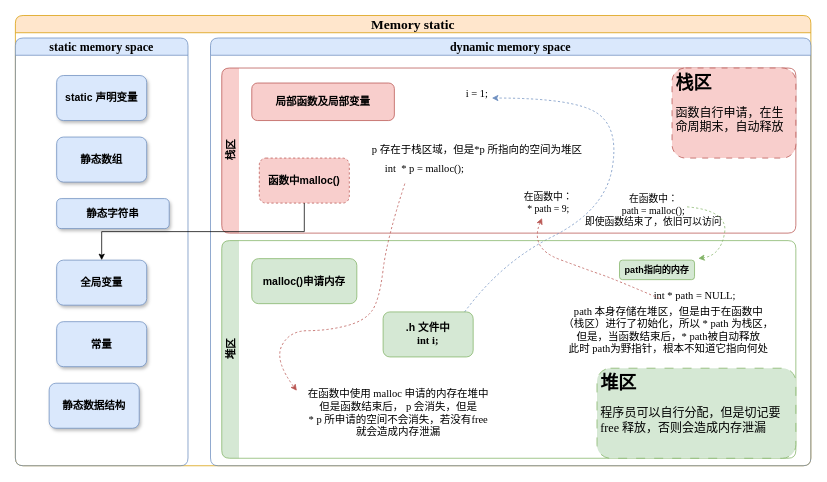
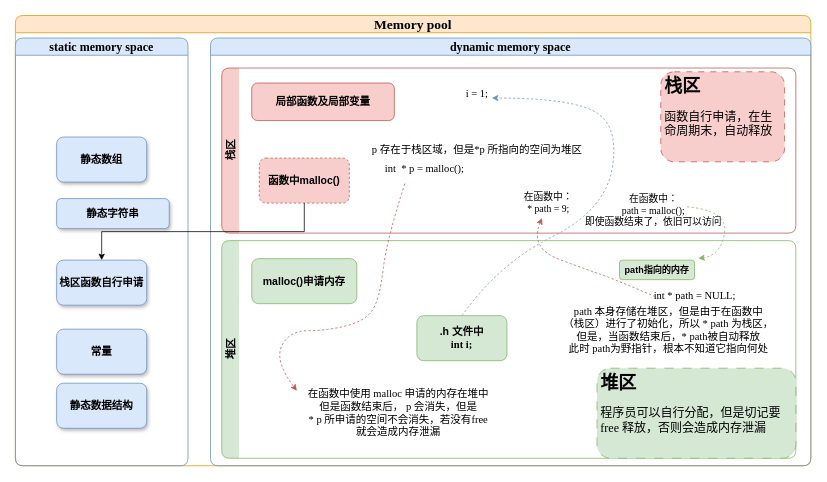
- <mxCell id="2" value="&lt;font face=&quot;Comic Sans MS&quot; style=&quot;font-size: 18px;&quot;&gt;Memory static&lt;/font&gt;" style="swimlane;whiteSpace=wrap;html=1;startSize=23;fillColor=#ffe6cc;strokeColor=#d79b00;rounded=1;" vertex="1" parent="1"><mxGeometry x="20" y="20" width="1060" height="600" as="geometry" /></mxCell>
+ <mxCell id="2" value="&lt;font face=&quot;Comic Sans MS&quot; style=&quot;font-size: 18px;&quot;&gt;Memory pool&lt;/font&gt;" style="swimlane;whiteSpace=wrap;html=1;startSize=23;fillColor=#ffe6cc;strokeColor=#d79b00;rounded=1;" vertex="1" parent="1"><mxGeometry x="20" y="20" width="1060" height="600" as="geometry" /></mxCell>
- <mxCell id="4" value="&lt;font style=&quot;font-size: 14px;&quot;&gt;&lt;b&gt;static 声明变量&lt;br&gt;&lt;/b&gt;&lt;/font&gt;" style="rounded=1;whiteSpace=wrap;html=1;fillColor=#dae8fc;strokeColor=#6c8ebf;shadow=1;" vertex="1" parent="3"><mxGeometry x="55" y="50" width="120" height="60" as="geometry" /></mxCell>
- <mxCell id="16" value="&lt;h1&gt;栈区&lt;/h1&gt;&lt;p&gt;&lt;font style=&quot;font-size: 16px;&quot;&gt;函数自行申请，在生命周期末，自动释放&lt;/font&gt;&lt;/p&gt;" style="text;html=1;strokeColor=#b85450;fillColor=#f8cecc;spacing=5;spacingTop=-20;whiteSpace=wrap;overflow=hidden;rounded=1;dashed=1;dashPattern=8 8;" vertex="1" parent="11"><mxGeometry x="600" width="165" height="120" as="geometry" /></mxCell>
+ <mxCell id="16" value="&lt;h1&gt;栈区&lt;/h1&gt;&lt;p&gt;&lt;font style=&quot;font-size: 16px;&quot;&gt;函数自行申请，在生命周期末，自动释放&lt;/font&gt;&lt;/p&gt;" style="text;html=1;strokeColor=#b85450;fillColor=#f8cecc;spacing=5;spacingTop=-20;whiteSpace=wrap;overflow=hidden;rounded=1;dashed=1;dashPattern=8 8;" vertex="1" parent="11"><mxGeometry x="585" y="5" width="165" height="120" as="geometry" /></mxCell>
- <mxCell id="5" value="&lt;span style=&quot;font-size: 14px;&quot;&gt;&lt;b&gt;全局变量&lt;/b&gt;&lt;/span&gt;" style="rounded=1;whiteSpace=wrap;html=1;fillColor=#dae8fc;strokeColor=#6c8ebf;shadow=1;" vertex="1" parent="3"><mxGeometry x="55" y="296" width="120" height="60" as="geometry" /></mxCell>
+ <mxCell id="5" value="&lt;span style=&quot;font-size: 14px;&quot;&gt;&lt;b&gt;栈区函数自行申请&lt;/b&gt;&lt;/span&gt;" style="rounded=1;whiteSpace=wrap;html=1;fillColor=#dae8fc;strokeColor=#6c8ebf;shadow=1;" vertex="1" parent="3"><mxGeometry x="55" y="296" width="120" height="60" as="geometry" /></mxCell>
- <mxCell id="24" value="&lt;span style=&quot;font-size: 14px;&quot;&gt;&lt;b&gt;.h 文件中&lt;br&gt;&lt;font face=&quot;Comic Sans MS&quot;&gt;int i;&lt;/font&gt;&lt;br&gt;&lt;/b&gt;&lt;/span&gt;" style="rounded=1;whiteSpace=wrap;html=1;fillColor=#d5e8d4;strokeColor=#82b366;" vertex="1" parent="22"><mxGeometry x="215" y="95" width="120" height="60" as="geometry" /></mxCell>
+ <mxCell id="24" value="&lt;span style=&quot;font-size: 14px;&quot;&gt;&lt;b&gt;.h 文件中&lt;br&gt;&lt;font face=&quot;Comic Sans MS&quot;&gt;int i;&lt;/font&gt;&lt;br&gt;&lt;/b&gt;&lt;/span&gt;" style="rounded=1;whiteSpace=wrap;html=1;fillColor=#d5e8d4;strokeColor=#82b366;" vertex="1" parent="22"><mxGeometry x="260" y="100" width="120" height="60" as="geometry" /></mxCell>
- <mxCell id="6" value="&lt;span style=&quot;font-size: 14px;&quot;&gt;&lt;b&gt;常量&lt;/b&gt;&lt;/span&gt;" style="rounded=1;whiteSpace=wrap;html=1;fillColor=#dae8fc;strokeColor=#6c8ebf;shadow=1;" vertex="1" parent="3"><mxGeometry x="55" y="378" width="120" height="60" as="geometry" /></mxCell>
+ <mxCell id="6" value="&lt;span style=&quot;font-size: 14px;&quot;&gt;&lt;b&gt;常量&lt;/b&gt;&lt;/span&gt;" style="rounded=1;whiteSpace=wrap;html=1;fillColor=#dae8fc;strokeColor=#6c8ebf;shadow=1;" vertex="1" parent="3"><mxGeometry x="55" y="388" width="120" height="60" as="geometry" /></mxCell>
- <mxCell id="9" value="&lt;span style=&quot;font-size: 14px;&quot;&gt;&lt;b&gt;静态数据结构&lt;br&gt;&lt;/b&gt;&lt;/span&gt;" style="rounded=1;whiteSpace=wrap;html=1;fillColor=#dae8fc;strokeColor=#6c8ebf;shadow=1;" vertex="1" parent="3"><mxGeometry x="45" y="460" width="120" height="60" as="geometry" /></mxCell>
+ <mxCell id="9" value="&lt;span style=&quot;font-size: 14px;&quot;&gt;&lt;b&gt;静态数据结构&lt;br&gt;&lt;/b&gt;&lt;/span&gt;" style="rounded=1;whiteSpace=wrap;html=1;fillColor=#dae8fc;strokeColor=#6c8ebf;shadow=1;" vertex="1" parent="3"><mxGeometry x="55" y="460" width="120" height="60" as="geometry" /></mxCell>
